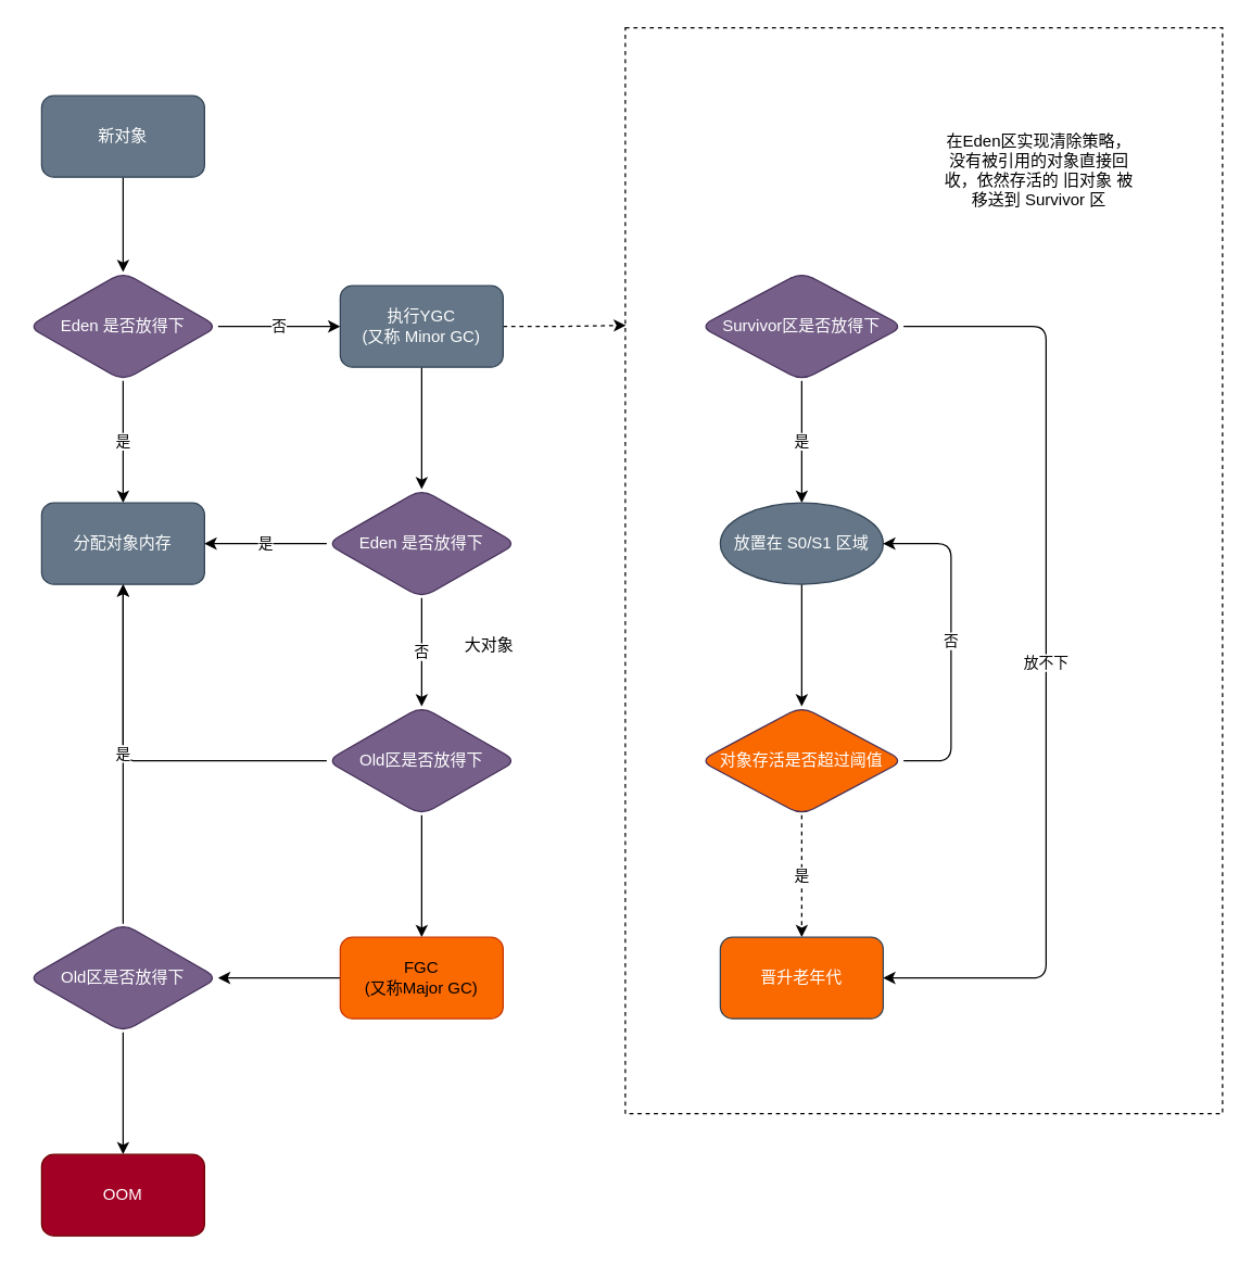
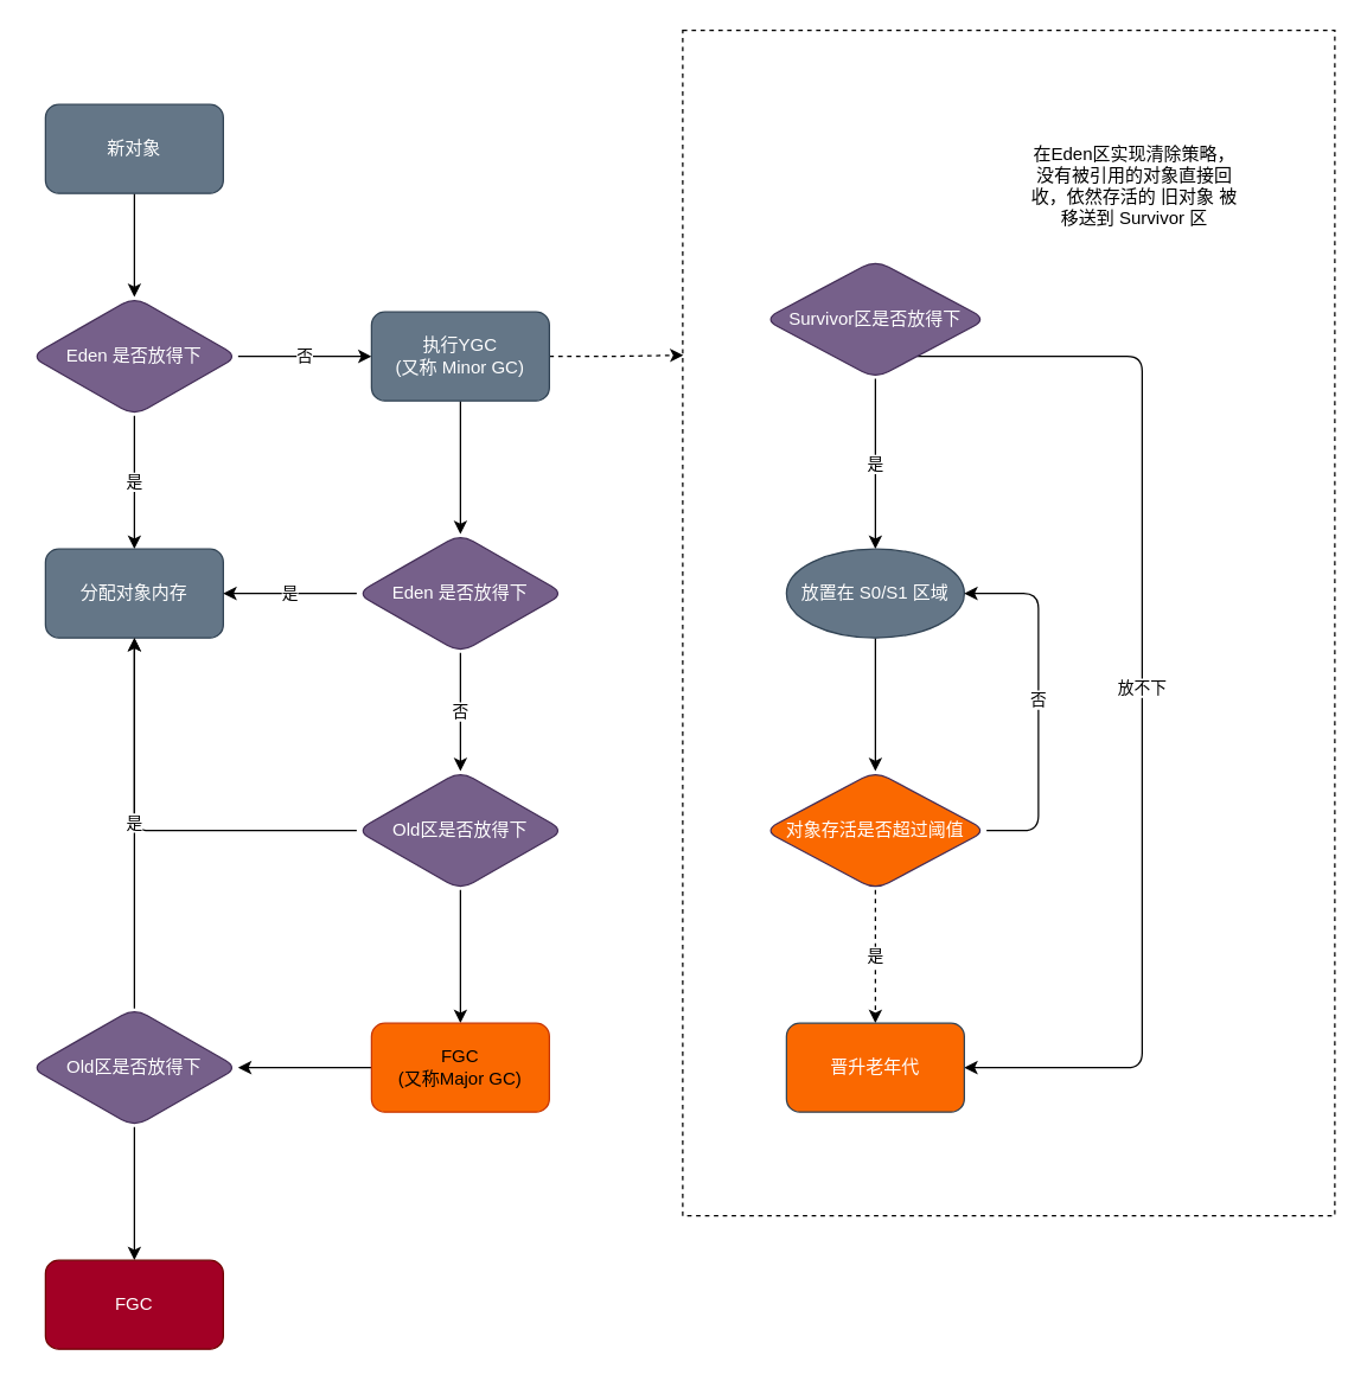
- <mxCell id="27" value="Survivor区是否放得下" style="rhombus;whiteSpace=wrap;html=1;rounded=1;fillColor=#76608a;fontColor=#ffffff;strokeColor=#432D57;" vertex="1" parent="1"><mxGeometry x="515" y="200" width="150" height="80" as="geometry" /></mxCell>
+ <mxCell id="27" value="Survivor区是否放得下" style="rhombus;whiteSpace=wrap;html=1;rounded=1;fillColor=#76608a;fontColor=#ffffff;strokeColor=#432D57;" vertex="1" parent="1"><mxGeometry x="515" y="175" width="150" height="80" as="geometry" /></mxCell>
- <mxCell id="18" value="大对象" style="text;html=1;strokeColor=none;fillColor=none;align=center;verticalAlign=middle;whiteSpace=wrap;rounded=0;" vertex="1" parent="1"><mxGeometry x="330" y="460" width="60" height="30" as="geometry" /></mxCell>
- <mxCell id="24" value="OOM" style="whiteSpace=wrap;html=1;rounded=1;fillColor=#a20025;fontColor=#ffffff;strokeColor=#6F0000;" vertex="1" parent="1"><mxGeometry x="30" y="850" width="120" height="60" as="geometry" /></mxCell>
+ <mxCell id="24" value="FGC" style="whiteSpace=wrap;html=1;rounded=1;fillColor=#a20025;fontColor=#ffffff;strokeColor=#6F0000;" vertex="1" parent="1"><mxGeometry x="30" y="850" width="120" height="60" as="geometry" /></mxCell>
